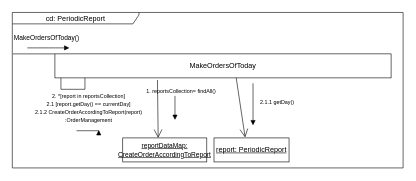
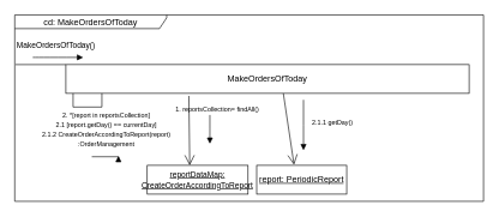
- <mxCell id="2" value="cd: PeriodicReport" style="shape=umlFrame;whiteSpace=wrap;html=1;pointerEvents=0;width=211;height=19;" vertex="1" parent="1"><mxGeometry x="20" y="20" width="651" height="259" as="geometry" /></mxCell>
+ <mxCell id="2" value="cd: MakeOrdersOfToday" style="shape=umlFrame;whiteSpace=wrap;html=1;pointerEvents=0;width=211;height=19;" vertex="1" parent="1"><mxGeometry x="20" y="20" width="651" height="259" as="geometry" /></mxCell>
